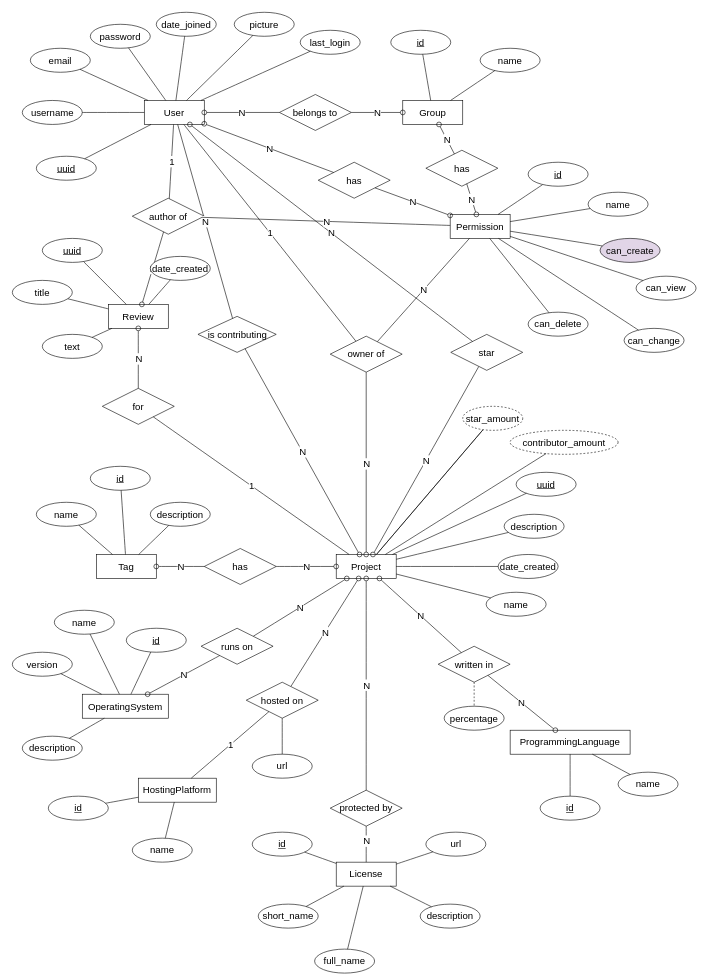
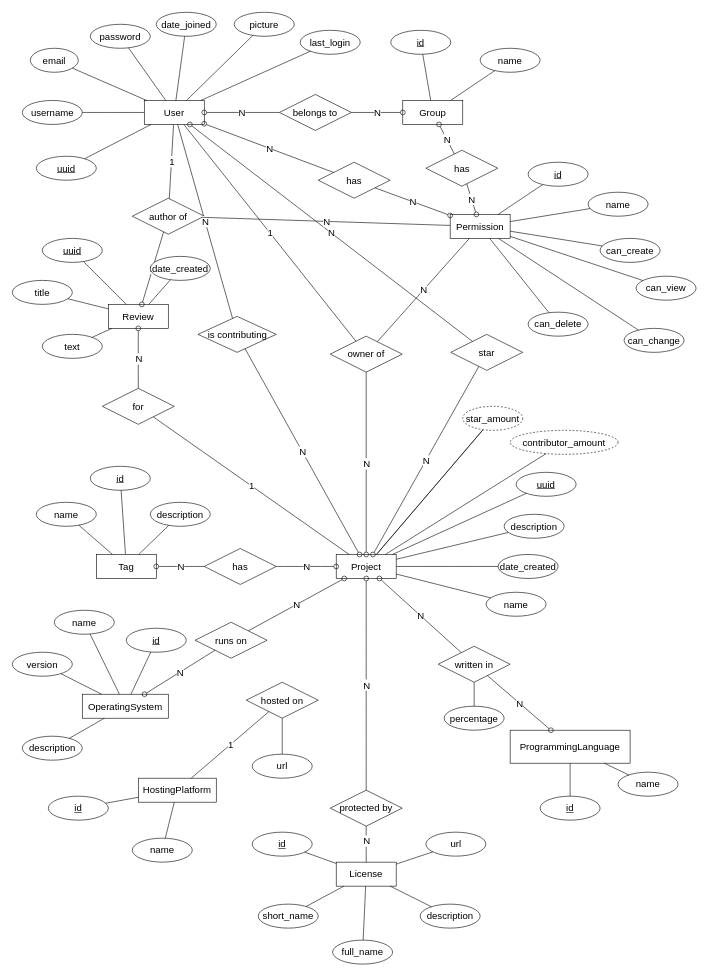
- <mxCell id="5" value="email" style="ellipse;whiteSpace=wrap;html=1;align=center;fontSize=16;movable=0;resizable=0;rotatable=0;deletable=0;editable=0;locked=1;connectable=0;" parent="1" vertex="1"><mxGeometry x="50" y="80" width="100" height="40" as="geometry" /></mxCell>
+ <mxCell id="5" value="email" style="ellipse;whiteSpace=wrap;html=1;align=center;fontSize=16;movable=0;resizable=0;rotatable=0;deletable=0;editable=0;locked=1;connectable=0;" parent="1" vertex="1"><mxGeometry x="50" y="80" width="80" height="40" as="geometry" /></mxCell>
- <mxCell id="163" value="can_create" style="ellipse;whiteSpace=wrap;html=1;align=center;fontSize=16;movable=0;resizable=0;rotatable=0;deletable=0;editable=0;locked=1;connectable=0;fillColor=#e1d5e7;" parent="1" vertex="1"><mxGeometry x="1000" y="397" width="100" height="40" as="geometry" /></mxCell>
+ <mxCell id="163" value="can_create" style="ellipse;whiteSpace=wrap;html=1;align=center;fontSize=16;movable=0;resizable=0;rotatable=0;deletable=0;editable=0;locked=1;connectable=0;" parent="1" vertex="1"><mxGeometry x="1000" y="397" width="100" height="40" as="geometry" /></mxCell>
- <mxCell id="40" value="" style="endArrow=none;html=1;rounded=0;fontSize=12;startSize=8;endSize=8;curved=1;startArrow=oval;startFill=0;movable=0;resizable=0;rotatable=0;deletable=0;editable=0;locked=1;connectable=0;" parent="1" source="11" target="43" edge="1"><mxGeometry relative="1" as="geometry"><mxPoint x="1561" y="3617" as="sourcePoint" /><mxPoint x="1991" y="3427" as="targetPoint" /></mxGeometry></mxCell>
- <mxCell id="41" value="N" style="edgeLabel;html=1;align=center;verticalAlign=middle;resizable=0;points=[];fontSize=16;movable=0;rotatable=0;deletable=0;editable=0;locked=1;connectable=0;" parent="40" vertex="1" connectable="0"><mxGeometry relative="1" as="geometry"><mxPoint as="offset" /></mxGeometry></mxCell>
- <mxCell id="72" value="runs on" style="shape=rhombus;perimeter=rhombusPerimeter;whiteSpace=wrap;html=1;align=center;fontSize=16;movable=0;resizable=0;rotatable=0;deletable=0;editable=0;locked=1;connectable=0;" parent="1" vertex="1"><mxGeometry x="334.75" y="1047" width="120" height="60" as="geometry" /></mxCell>
+ <mxCell id="72" value="runs on" style="shape=rhombus;perimeter=rhombusPerimeter;whiteSpace=wrap;html=1;align=center;fontSize=16;movable=0;resizable=0;rotatable=0;deletable=0;editable=0;locked=1;connectable=0;" parent="1" vertex="1"><mxGeometry x="324.75" y="1037" width="120" height="60" as="geometry" /></mxCell>
- <mxCell id="62" value="" style="endArrow=none;html=1;rounded=0;fontSize=12;startSize=8;endSize=8;curved=1;movable=0;resizable=0;rotatable=0;deletable=0;editable=0;locked=1;connectable=0;dashed=1;" parent="1" source="55" target="60" edge="1"><mxGeometry relative="1" as="geometry"><mxPoint x="2040" y="2777" as="sourcePoint" /><mxPoint x="2143.642" y="1737.053" as="targetPoint" /></mxGeometry></mxCell>
+ <mxCell id="62" value="" style="endArrow=none;html=1;rounded=0;fontSize=12;startSize=8;endSize=8;curved=1;movable=0;resizable=0;rotatable=0;deletable=0;editable=0;locked=1;connectable=0;" parent="1" source="55" target="60" edge="1"><mxGeometry relative="1" as="geometry"><mxPoint x="2040" y="2777" as="sourcePoint" /><mxPoint x="2143.642" y="1737.053" as="targetPoint" /></mxGeometry></mxCell>
- <mxCell id="54" value="ProgrammingLanguage" style="whiteSpace=wrap;html=1;align=center;fontSize=16;movable=0;resizable=0;rotatable=0;deletable=0;editable=0;locked=1;connectable=0;" parent="1" vertex="1"><mxGeometry x="850" y="1217" width="200" height="40" as="geometry" /></mxCell>
+ <mxCell id="54" value="ProgrammingLanguage" style="whiteSpace=wrap;html=1;align=center;fontSize=16;movable=0;resizable=0;rotatable=0;deletable=0;editable=0;locked=1;connectable=0;" parent="1" vertex="1"><mxGeometry x="850" y="1217" width="200" height="55" as="geometry" /></mxCell>
- <mxCell id="32" value="&lt;div&gt;full_name&lt;/div&gt;" style="ellipse;whiteSpace=wrap;html=1;align=center;fontSize=16;movable=0;resizable=0;rotatable=0;deletable=0;editable=0;locked=1;connectable=0;" parent="1" vertex="1"><mxGeometry x="524" y="1582" width="100" height="40" as="geometry" /></mxCell>
+ <mxCell id="32" value="&lt;div&gt;full_name&lt;/div&gt;" style="ellipse;whiteSpace=wrap;html=1;align=center;fontSize=16;movable=0;resizable=0;rotatable=0;deletable=0;editable=0;locked=1;connectable=0;" parent="1" vertex="1"><mxGeometry x="554" y="1567" width="100" height="40" as="geometry" /></mxCell>
